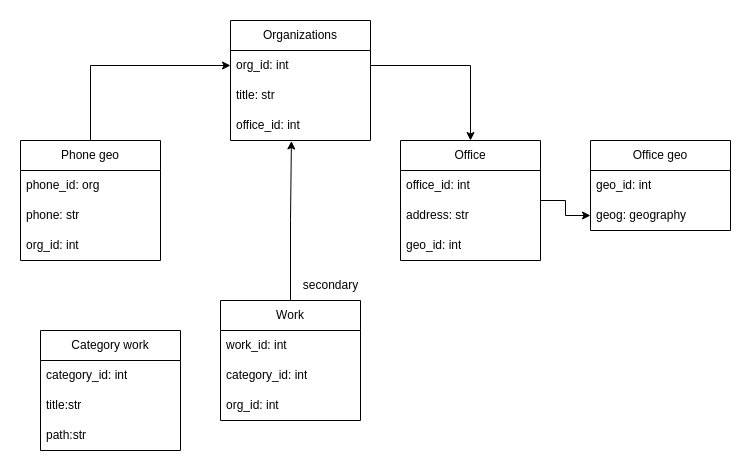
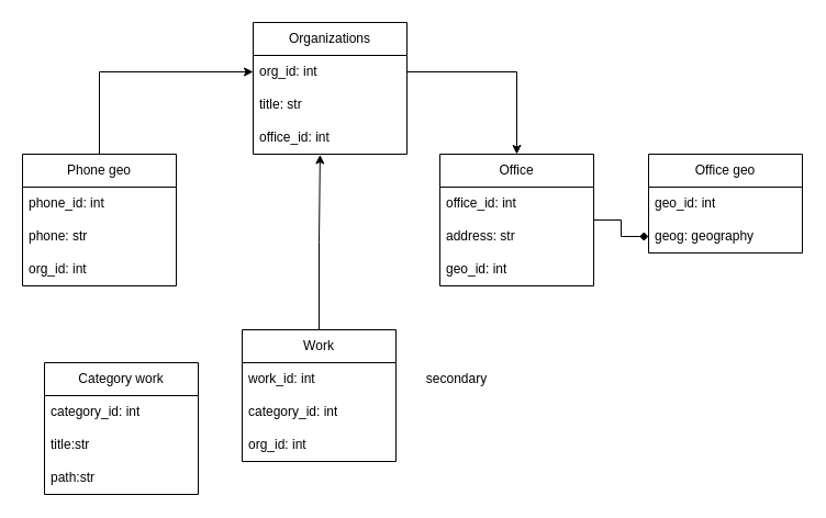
- <mxCell id="8" value="phone_id: org" style="text;strokeColor=none;fillColor=none;align=left;verticalAlign=middle;spacingLeft=4;spacingRight=4;overflow=hidden;points=[[0,0.5],[1,0.5]];portConstraint=eastwest;rotatable=0;whiteSpace=wrap;html=1;" vertex="1" parent="7"><mxGeometry y="30" width="140" height="30" as="geometry" /></mxCell>
+ <mxCell id="8" value="phone_id: int" style="text;strokeColor=none;fillColor=none;align=left;verticalAlign=middle;spacingLeft=4;spacingRight=4;overflow=hidden;points=[[0,0.5],[1,0.5]];portConstraint=eastwest;rotatable=0;whiteSpace=wrap;html=1;" vertex="1" parent="7"><mxGeometry y="30" width="140" height="30" as="geometry" /></mxCell>
- <mxCell id="11" value="" style="edgeStyle=orthogonalEdgeStyle;rounded=0;orthogonalLoop=1;jettySize=auto;html=1;" edge="1" parent="1" source="12" target="18"><mxGeometry relative="1" as="geometry" /></mxCell>
+ <mxCell id="11" value="" style="edgeStyle=orthogonalEdgeStyle;rounded=0;orthogonalLoop=1;jettySize=auto;html=1;endArrow=diamond;" edge="1" parent="1" source="12" target="18"><mxGeometry relative="1" as="geometry" /></mxCell>
- <mxCell id="29" value="secondary" style="text;html=1;align=center;verticalAlign=middle;resizable=0;points=[];autosize=1;strokeColor=none;fillColor=none;" vertex="1" parent="1"><mxGeometry x="290" y="270" width="80" height="30" as="geometry" /></mxCell>
+ <mxCell id="29" value="secondary" style="text;html=1;align=center;verticalAlign=middle;resizable=0;points=[];autosize=1;strokeColor=none;fillColor=none;" vertex="1" parent="1"><mxGeometry x="375" y="330" width="80" height="30" as="geometry" /></mxCell>
